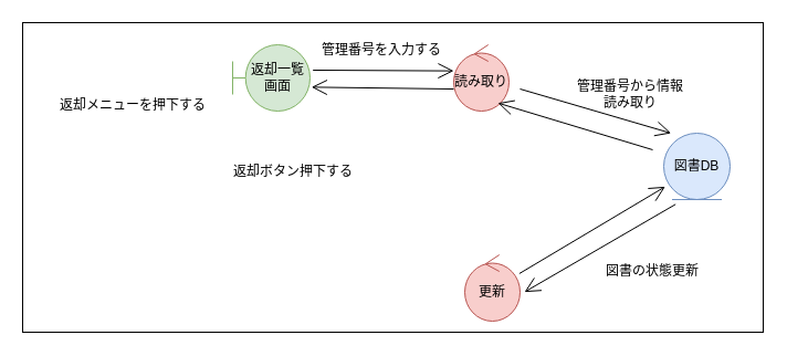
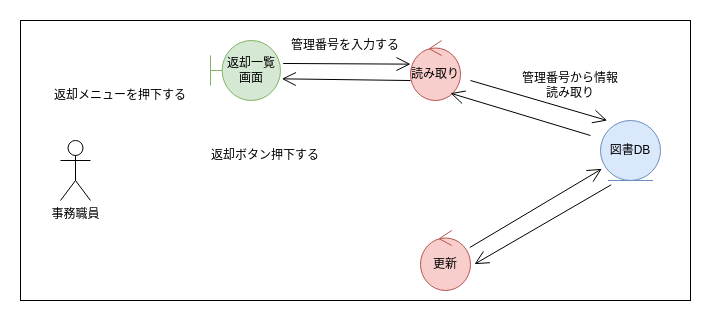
+ <mxCell id="3" value="事務職員" style="shape=umlActor;verticalLabelPosition=bottom;verticalAlign=top;html=1;" parent="1" vertex="1"><mxGeometry x="60" y="140" width="30" height="60" as="geometry" /></mxCell>
- <mxCell id="18" value="図書の状態更新" style="text;html=1;align=center;verticalAlign=middle;whiteSpace=wrap;rounded=0;" parent="1" vertex="1"><mxGeometry x="540" y="230" width="100" height="30" as="geometry" /></mxCell>
